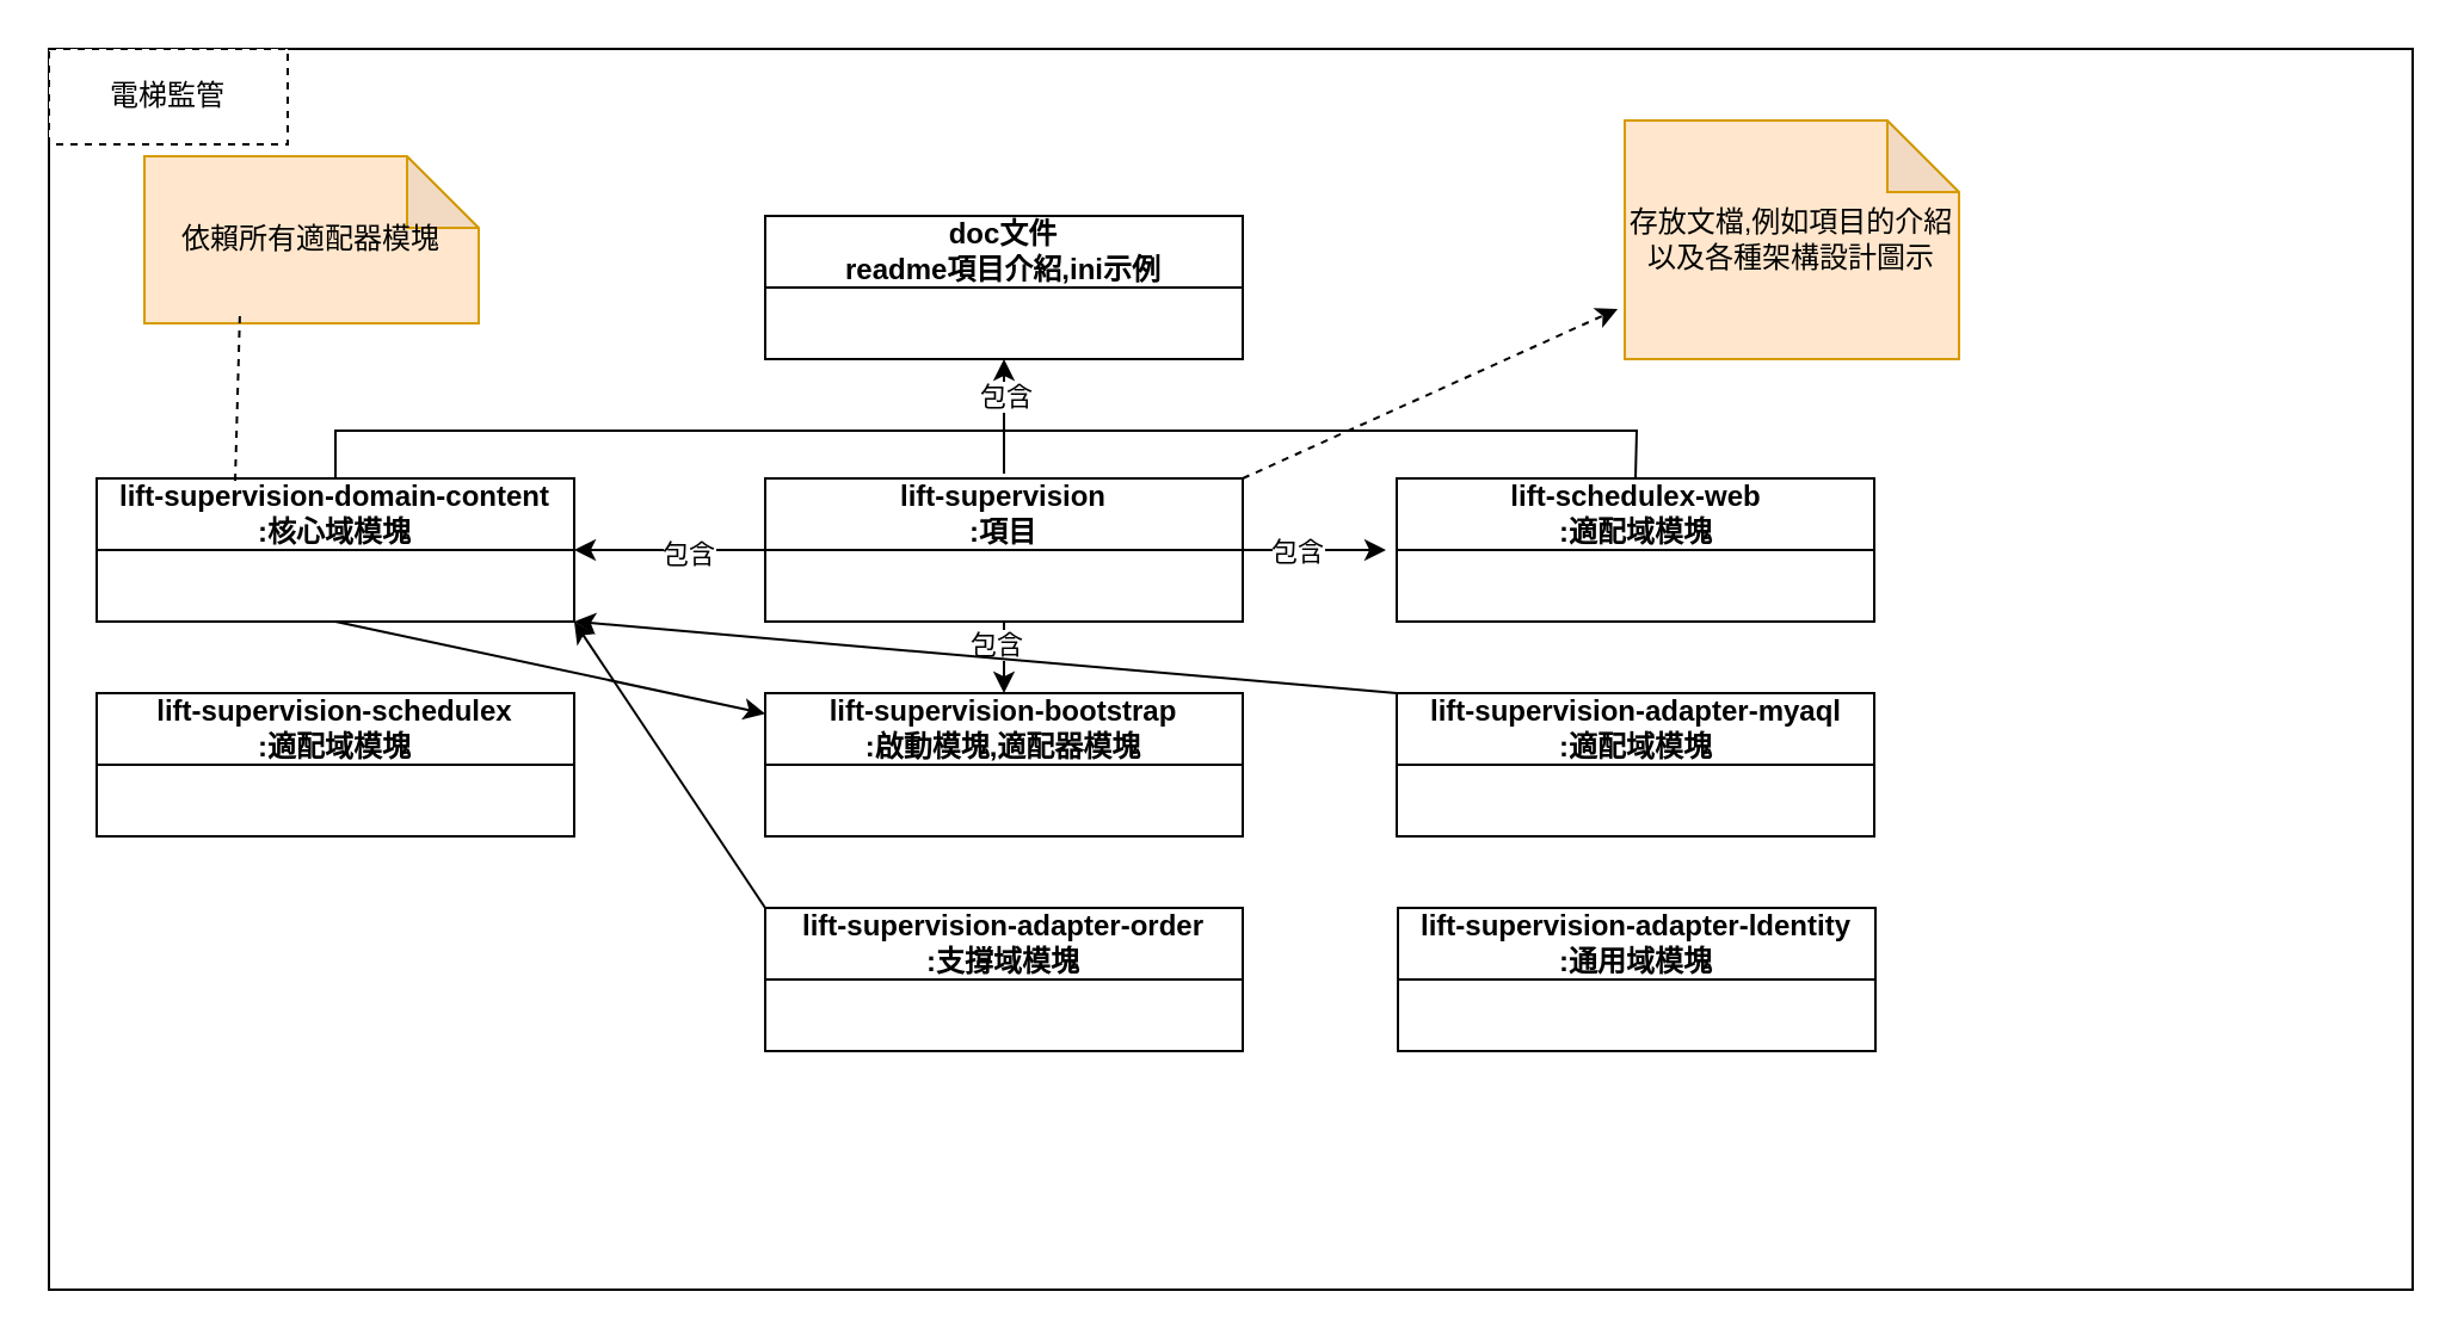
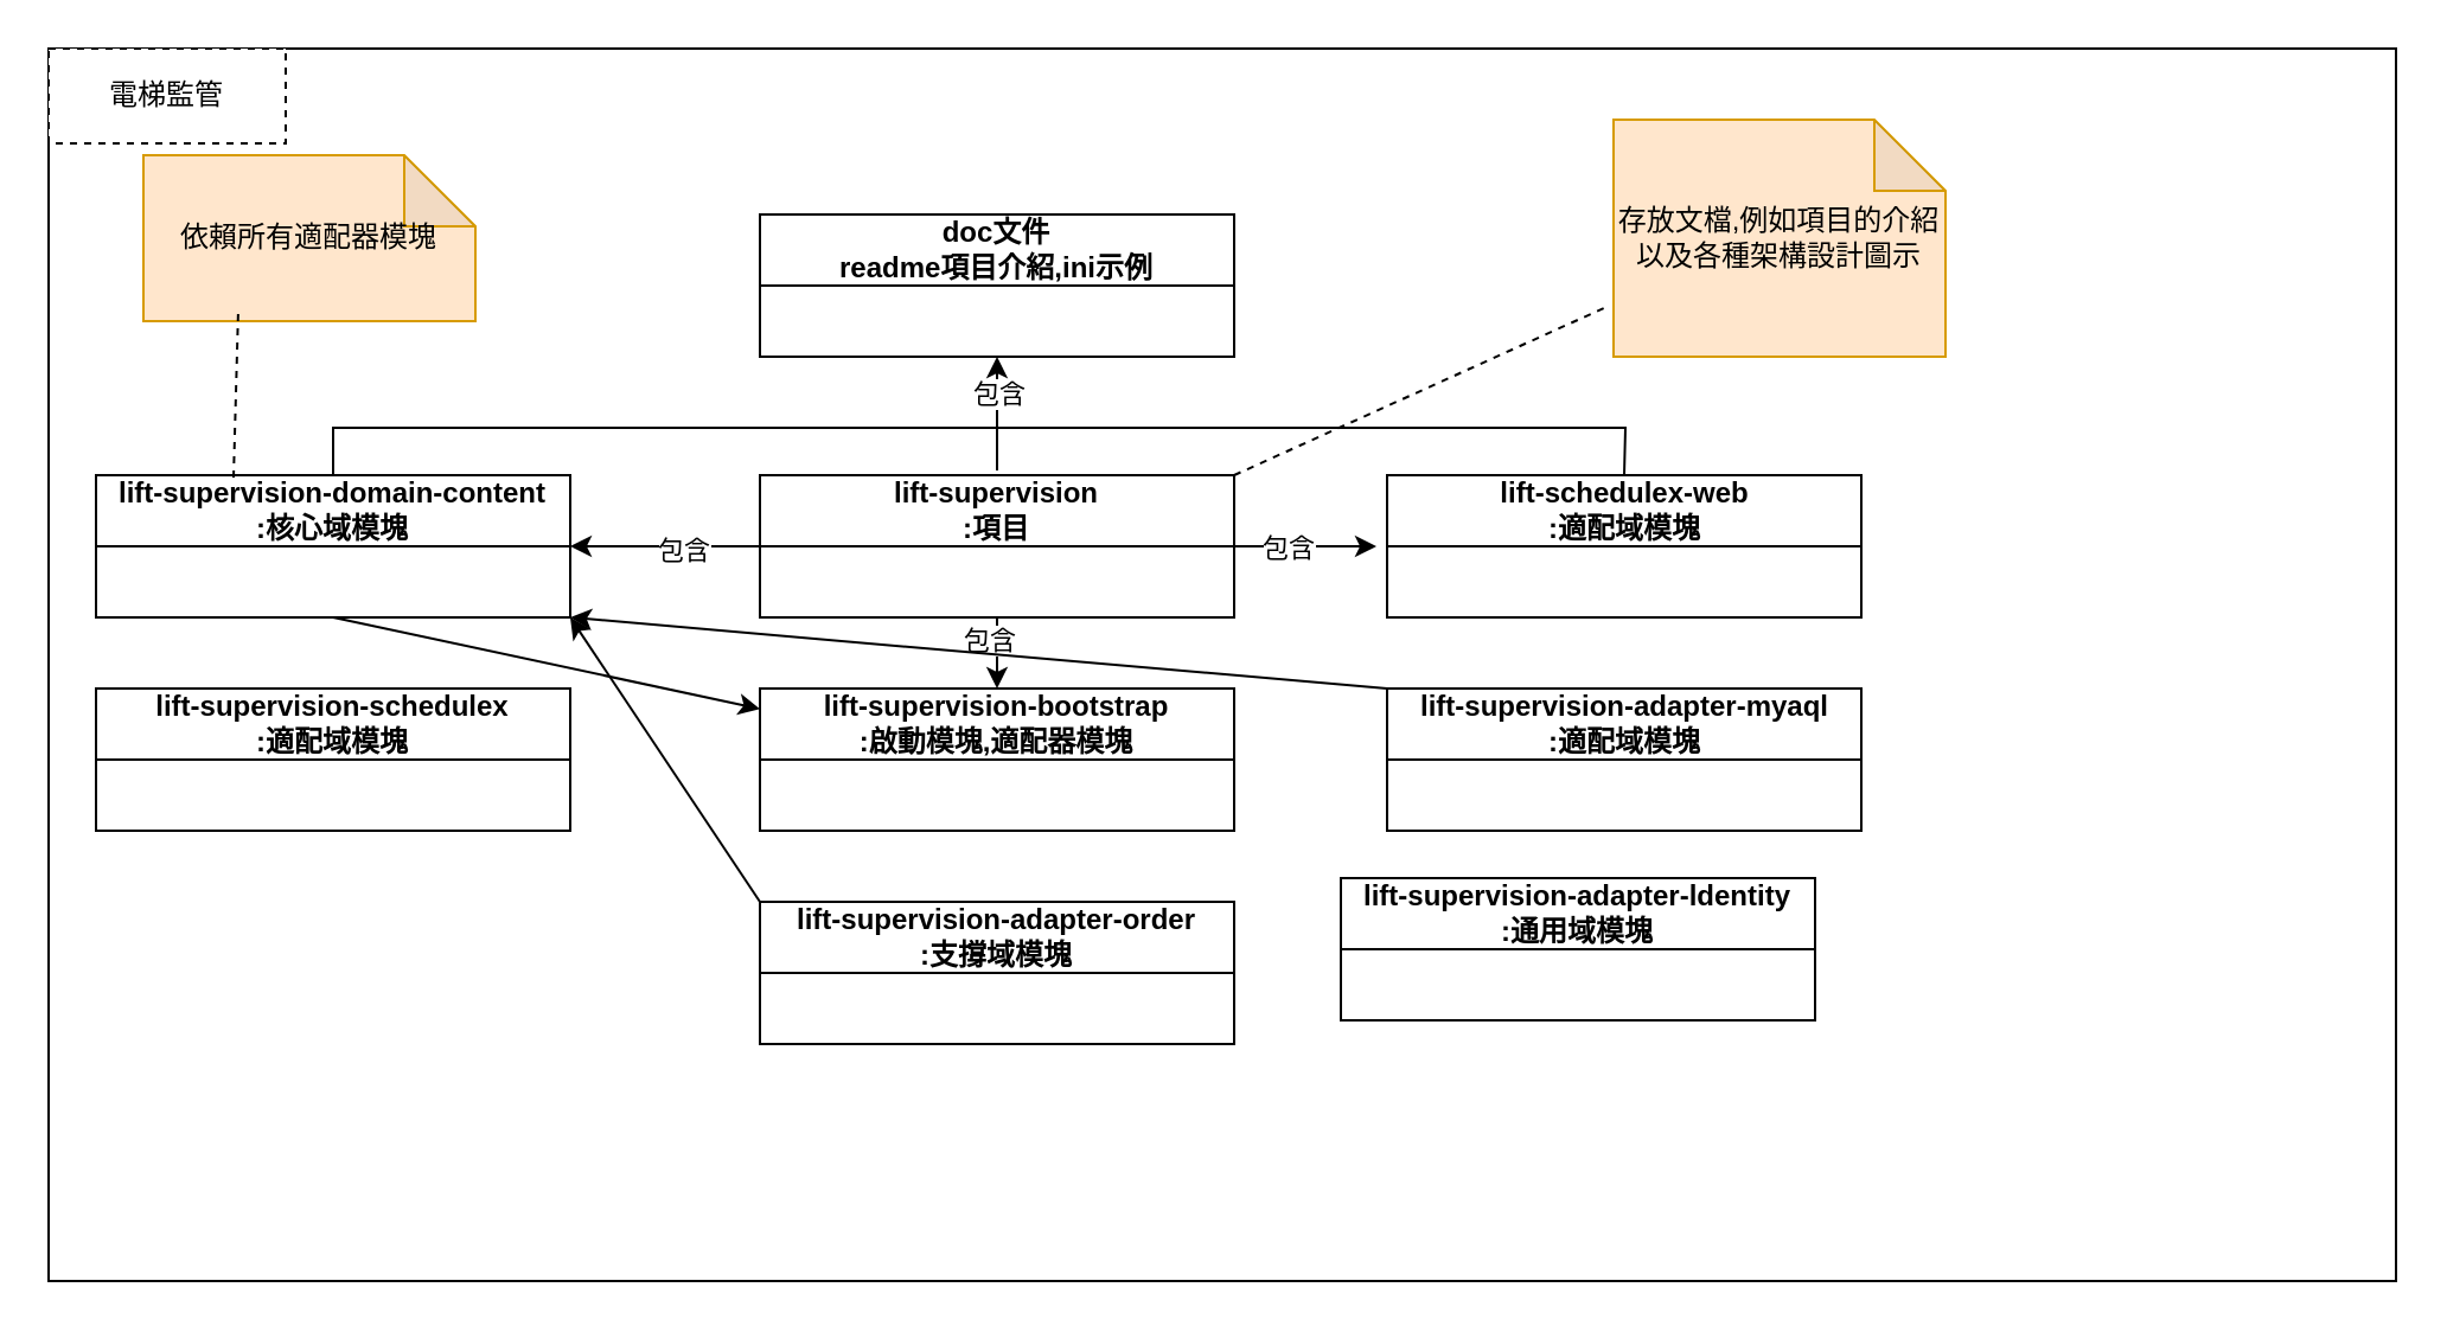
- <mxCell id="24" value="" style="endArrow=classic;dashed=1;html=1;rounded=0;exitX=1;exitY=0;exitDx=0;exitDy=0;entryX=-0.021;entryY=0.79;entryDx=0;entryDy=0;entryPerimeter=0;" edge="1" parent="1" source="10" target="4"><mxGeometry width="50" height="50" relative="1" as="geometry"><mxPoint x="830" y="241" as="sourcePoint" /><mxPoint x="832" y="170" as="targetPoint" /><Array as="points" /></mxGeometry></mxCell>
+ <mxCell id="24" value="" style="endArrow=none;dashed=1;html=1;rounded=0;exitX=1;exitY=0;exitDx=0;exitDy=0;entryX=-0.021;entryY=0.79;entryDx=0;entryDy=0;entryPerimeter=0;" edge="1" parent="1" source="10" target="4"><mxGeometry width="50" height="50" relative="1" as="geometry"><mxPoint x="830" y="241" as="sourcePoint" /><mxPoint x="832" y="170" as="targetPoint" /><Array as="points" /></mxGeometry></mxCell>
- <mxCell id="13" value="lift-supervision-adapter-ldentity&lt;div&gt;:通用&lt;span style=&quot;background-color: transparent; color: light-dark(rgb(0, 0, 0), rgb(255, 255, 255));&quot;&gt;域模塊&lt;/span&gt;&lt;/div&gt;" style="swimlane;whiteSpace=wrap;html=1;startSize=30;" vertex="1" parent="1"><mxGeometry x="585" y="380" width="200" height="60" as="geometry" /></mxCell>
+ <mxCell id="13" value="lift-supervision-adapter-ldentity&lt;div&gt;:通用&lt;span style=&quot;background-color: transparent; color: light-dark(rgb(0, 0, 0), rgb(255, 255, 255));&quot;&gt;域模塊&lt;/span&gt;&lt;/div&gt;" style="swimlane;whiteSpace=wrap;html=1;startSize=30;" vertex="1" parent="1"><mxGeometry x="565" y="370" width="200" height="60" as="geometry" /></mxCell>
